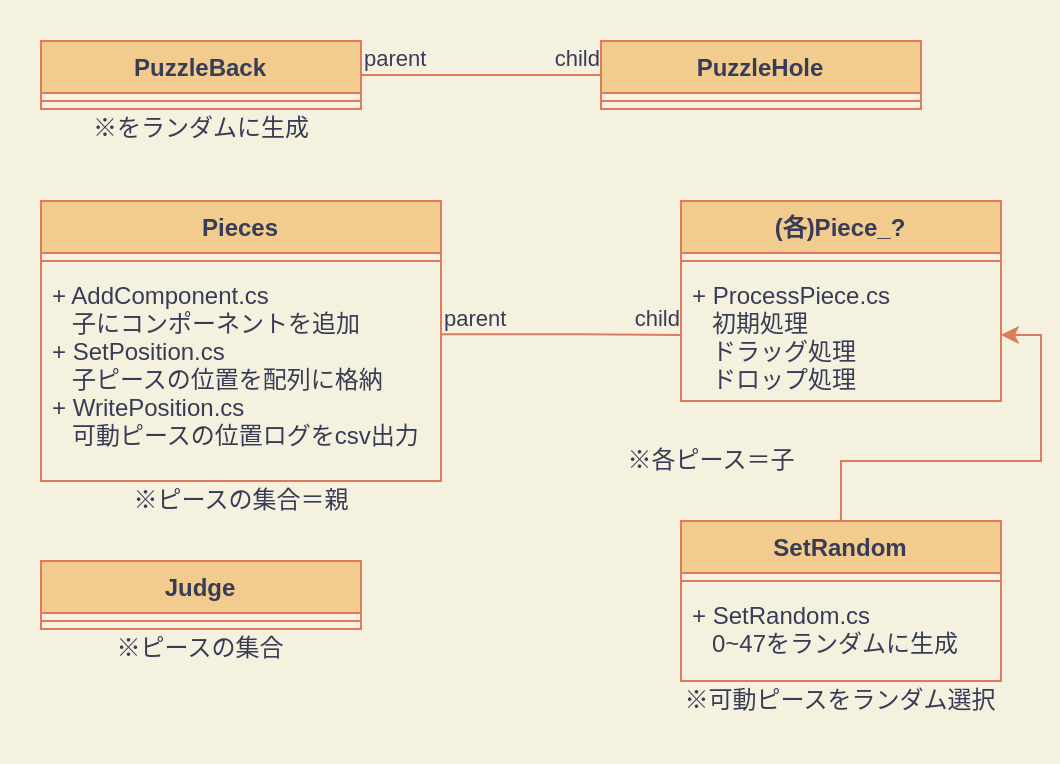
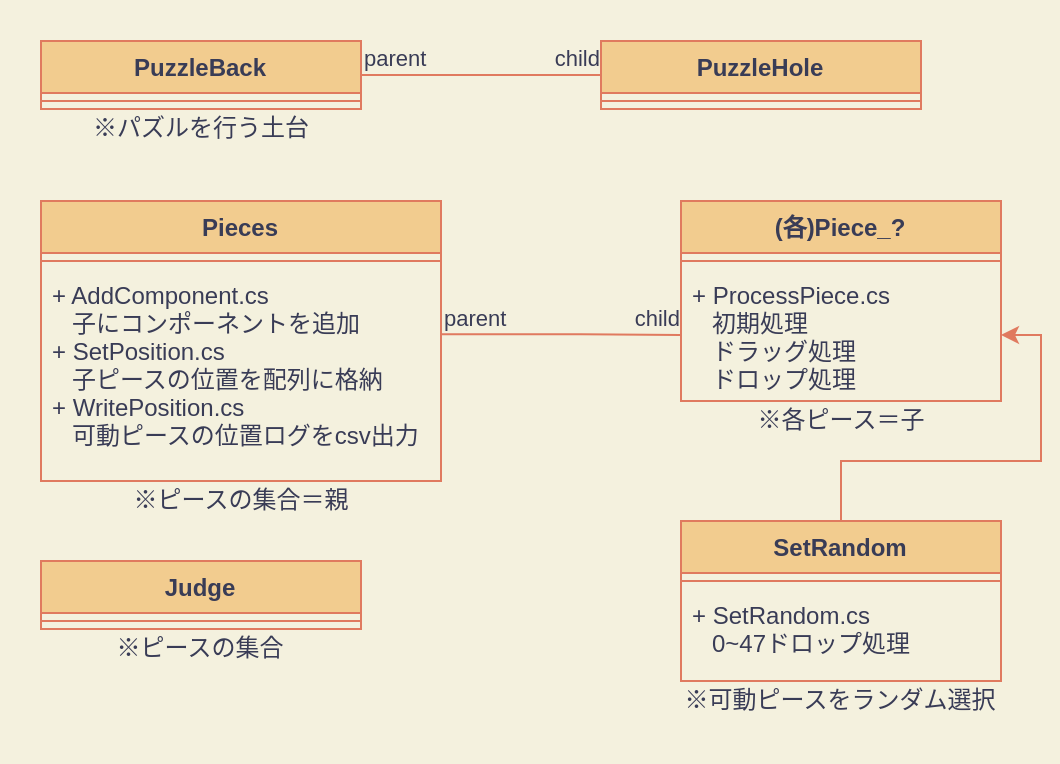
- <mxCell id="6" value="※をランダムに生成" style="text;html=1;strokeColor=none;fillColor=none;align=center;verticalAlign=middle;whiteSpace=wrap;rounded=0;fontColor=#393C56;" parent="1" vertex="1"><mxGeometry x="42.5" y="54" width="115" height="20" as="geometry" /></mxCell>
+ <mxCell id="6" value="※パズルを行う土台" style="text;html=1;strokeColor=none;fillColor=none;align=center;verticalAlign=middle;whiteSpace=wrap;rounded=0;fontColor=#393C56;" parent="1" vertex="1"><mxGeometry x="42.5" y="54" width="115" height="20" as="geometry" /></mxCell>
- <mxCell id="14" value="※各ピース＝子" style="text;html=1;strokeColor=none;fillColor=none;align=center;verticalAlign=middle;whiteSpace=wrap;rounded=0;fontColor=#393C56;" parent="1" vertex="1"><mxGeometry x="297.5" y="220" width="115" height="20" as="geometry" /></mxCell>
+ <mxCell id="14" value="※各ピース＝子" style="text;html=1;strokeColor=none;fillColor=none;align=center;verticalAlign=middle;whiteSpace=wrap;rounded=0;fontColor=#393C56;" parent="1" vertex="1"><mxGeometry x="362.5" y="200" width="115" height="20" as="geometry" /></mxCell>
- <mxCell id="18" value="+ SetRandom.cs&#10;   0~47をランダムに生成" style="text;strokeColor=none;fillColor=none;align=left;verticalAlign=top;spacingLeft=4;spacingRight=4;overflow=hidden;rotatable=0;points=[[0,0.5],[1,0.5]];portConstraint=eastwest;fontColor=#393C56;" parent="16" vertex="1"><mxGeometry y="34" width="160" height="46" as="geometry" /></mxCell>
+ <mxCell id="18" value="+ SetRandom.cs&#10;   0~47ドロップ処理" style="text;strokeColor=none;fillColor=none;align=left;verticalAlign=top;spacingLeft=4;spacingRight=4;overflow=hidden;rotatable=0;points=[[0,0.5],[1,0.5]];portConstraint=eastwest;fontColor=#393C56;" parent="16" vertex="1"><mxGeometry y="34" width="160" height="46" as="geometry" /></mxCell>
